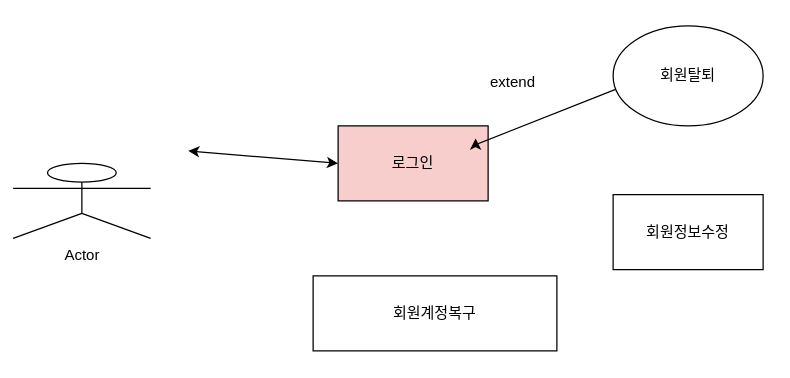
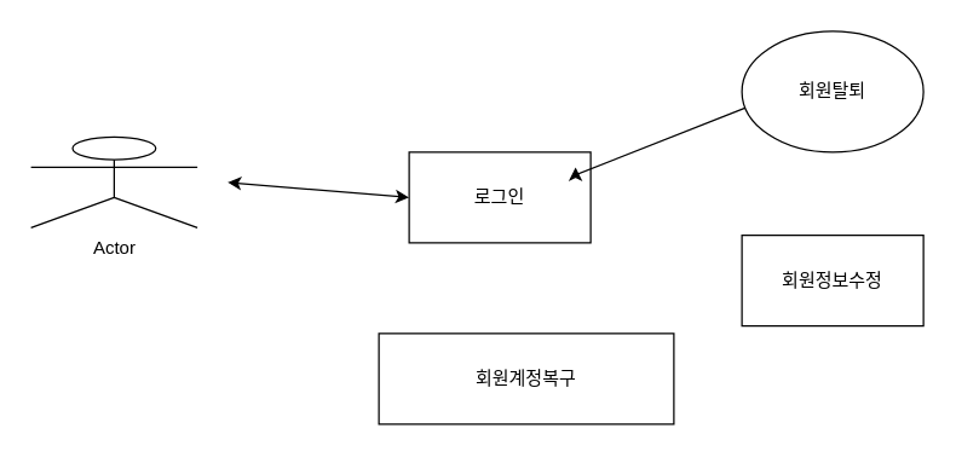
- <mxCell id="7" value="extend" style="text;html=1;strokeColor=none;fillColor=none;align=center;verticalAlign=middle;whiteSpace=wrap;rounded=0;" vertex="1" parent="1"><mxGeometry x="380" y="50" width="60" height="30" as="geometry" /></mxCell>
- <mxCell id="4" value="로그인" style="rounded=0;whiteSpace=wrap;html=1;fillColor=#f8cecc;" vertex="1" parent="1"><mxGeometry x="270" y="100" width="120" height="60" as="geometry" /></mxCell>
+ <mxCell id="4" value="로그인" style="rounded=0;whiteSpace=wrap;html=1;" vertex="1" parent="1"><mxGeometry x="270" y="100" width="120" height="60" as="geometry" /></mxCell>
- <mxCell id="2" value="Actor" style="shape=umlActor;verticalLabelPosition=bottom;verticalAlign=top;html=1;outlineConnect=0;" vertex="1" parent="1"><mxGeometry x="10" y="130" width="110" height="60" as="geometry" /></mxCell>
+ <mxCell id="2" value="Actor" style="shape=umlActor;verticalLabelPosition=bottom;verticalAlign=top;html=1;outlineConnect=0;" vertex="1" parent="1"><mxGeometry x="20" y="90" width="110" height="60" as="geometry" /></mxCell>
